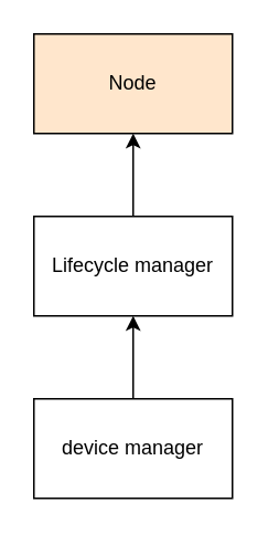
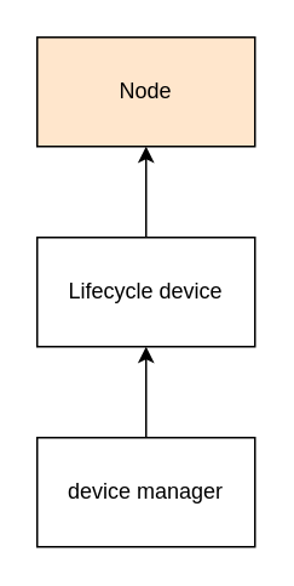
- <mxCell id="4" value="Lifecycle manager" style="whiteSpace=wrap;html=1;" vertex="1" parent="1"><mxGeometry x="20" y="130" width="120" height="60" as="geometry" /></mxCell>
+ <mxCell id="4" value="Lifecycle device" style="whiteSpace=wrap;html=1;" vertex="1" parent="1"><mxGeometry x="20" y="130" width="120" height="60" as="geometry" /></mxCell>
